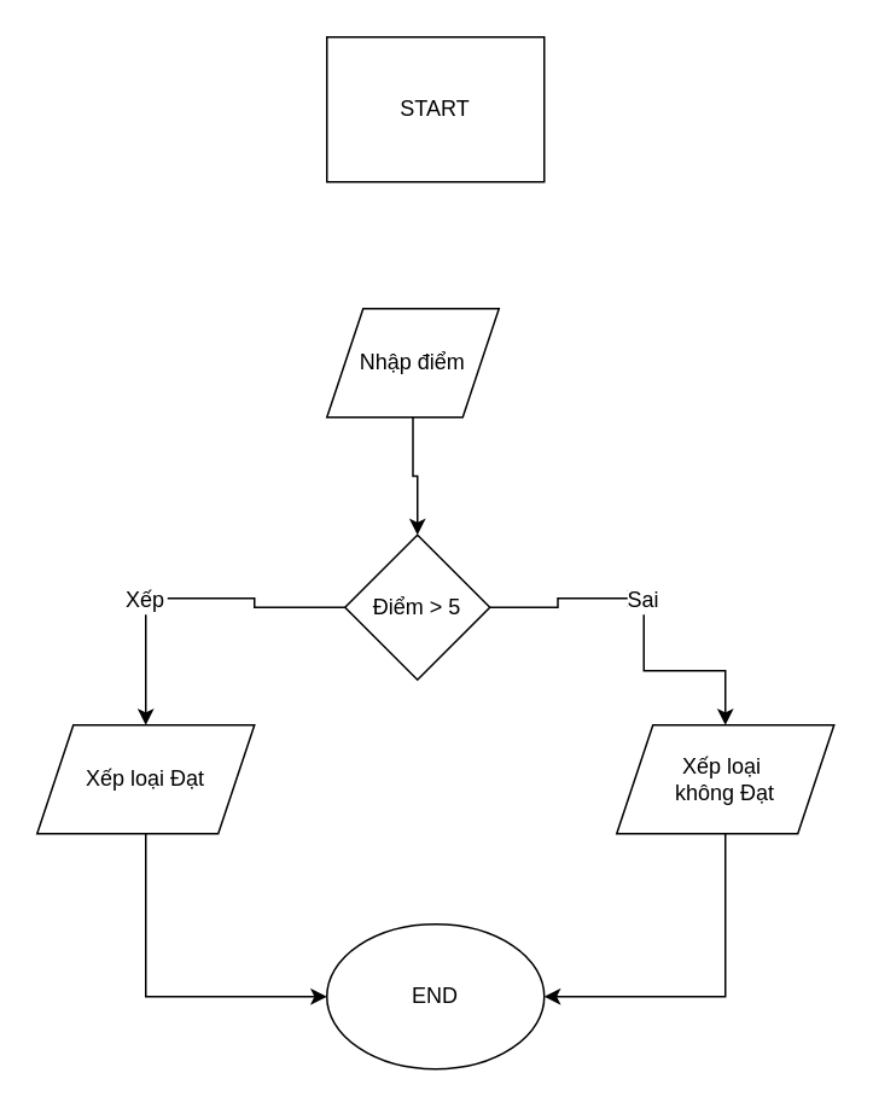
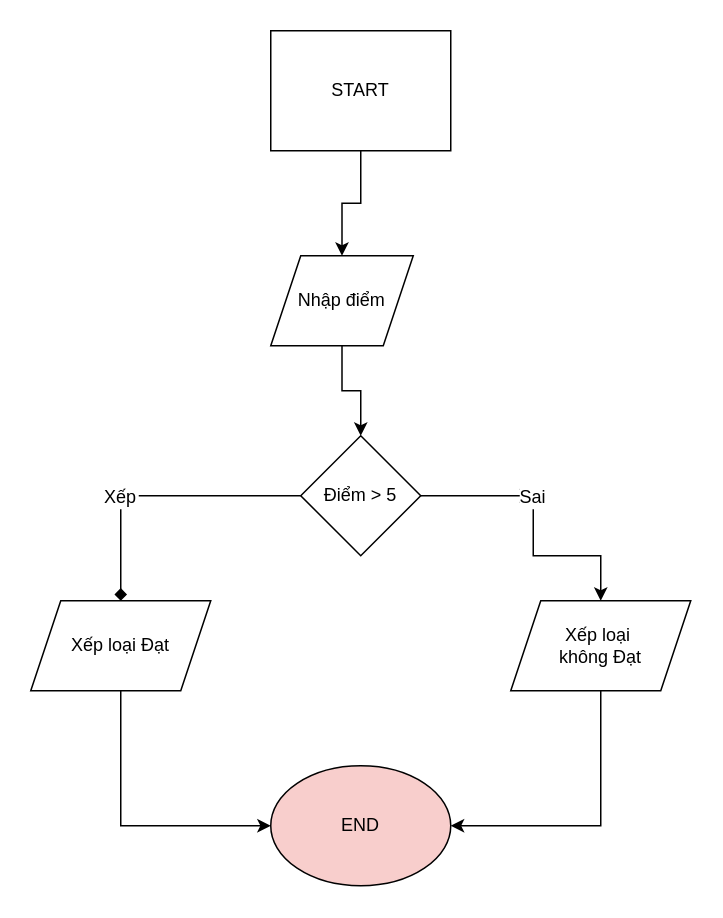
+ <mxCell id="2" value="" style="edgeStyle=orthogonalEdgeStyle;rounded=0;orthogonalLoop=1;jettySize=auto;html=1;" parent="1" source="3" target="5" edge="1"><mxGeometry relative="1" as="geometry" /></mxCell>
- <mxCell id="8" value="Điểm &amp;gt; 5" style="rhombus;whiteSpace=wrap;html=1;" parent="1" vertex="1"><mxGeometry x="190" y="295" width="80" height="80" as="geometry" /></mxCell>
+ <mxCell id="8" value="Điểm &amp;gt; 5" style="rhombus;whiteSpace=wrap;html=1;" parent="1" vertex="1"><mxGeometry x="200" y="290" width="80" height="80" as="geometry" /></mxCell>
- <mxCell id="9" value="" style="edgeStyle=orthogonalEdgeStyle;rounded=0;orthogonalLoop=1;jettySize=auto;html=1;" parent="1" source="10" target="12" edge="1"><mxGeometry relative="1" as="geometry" /></mxCell>
+ <mxCell id="9" value="" style="edgeStyle=orthogonalEdgeStyle;rounded=0;orthogonalLoop=1;jettySize=auto;html=1;endArrow=diamond;" parent="1" source="10" target="12" edge="1"><mxGeometry relative="1" as="geometry" /></mxCell>
- <mxCell id="17" value="END" style="ellipse;whiteSpace=wrap;html=1;" parent="1" vertex="1"><mxGeometry x="180" y="510" width="120" height="80" as="geometry" /></mxCell>
+ <mxCell id="17" value="END" style="ellipse;whiteSpace=wrap;html=1;fillColor=#f8cecc;" parent="1" vertex="1"><mxGeometry x="180" y="510" width="120" height="80" as="geometry" /></mxCell>
